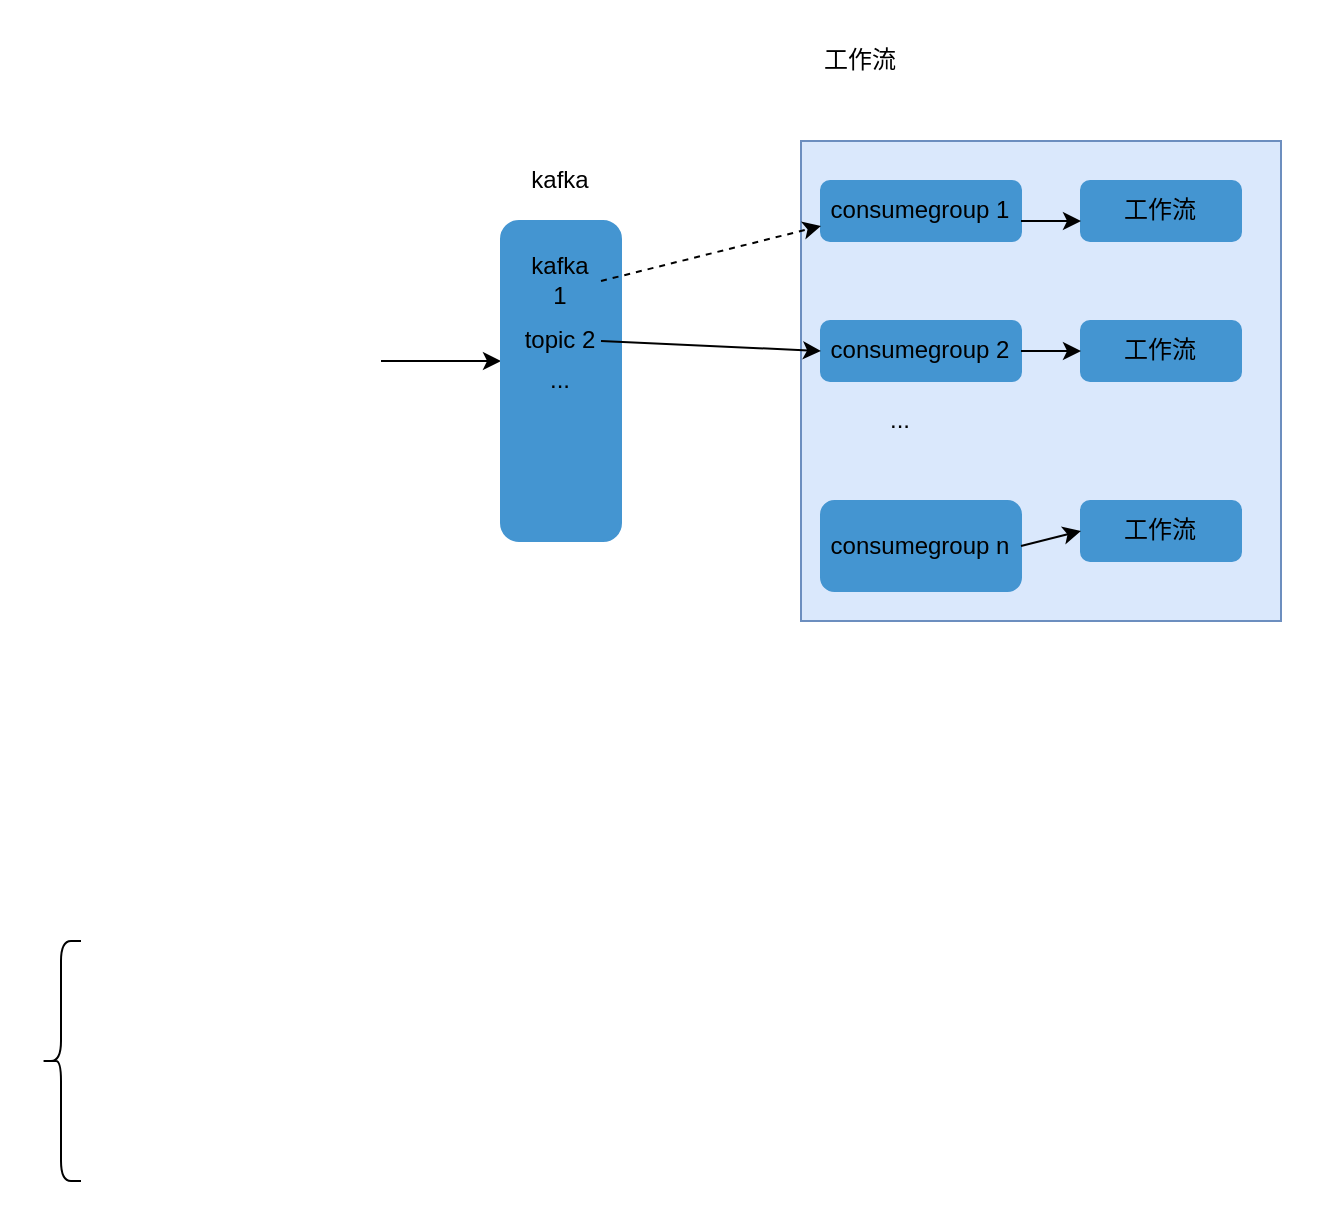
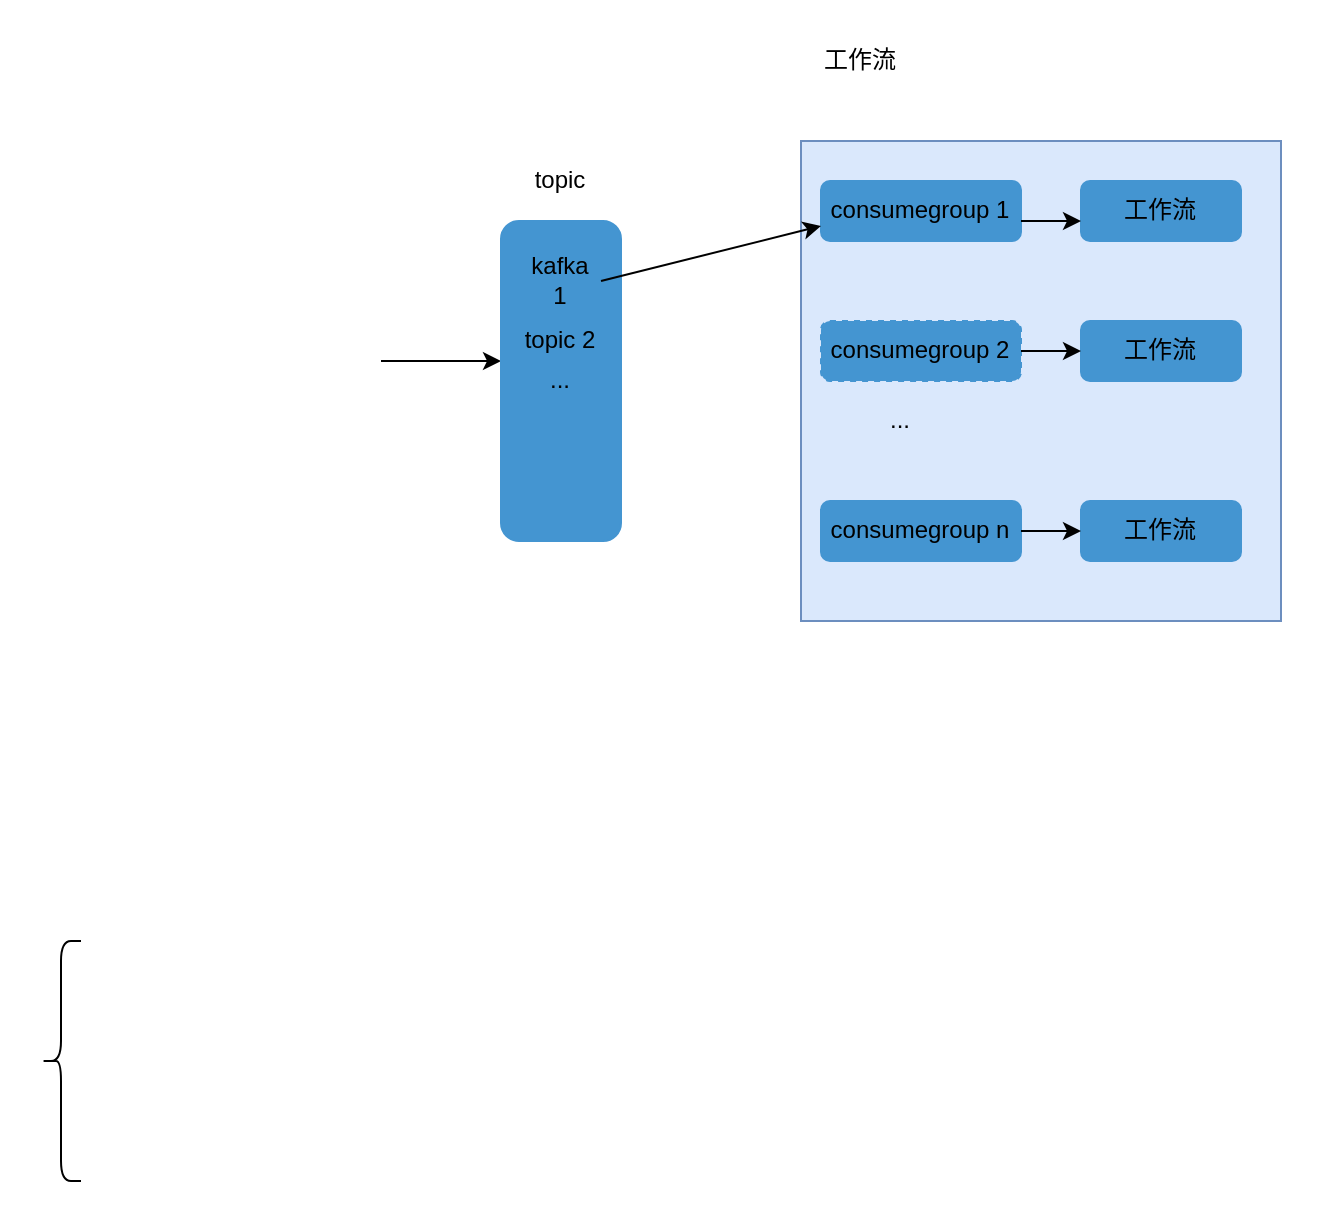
- <mxCell id="10" value="kafka" style="text;html=1;strokeColor=none;fillColor=none;align=center;verticalAlign=middle;whiteSpace=wrap;rounded=0;" vertex="1" parent="8"><mxGeometry x="10" width="40" height="20" as="geometry" /></mxCell>
+ <mxCell id="10" value="topic" style="text;html=1;strokeColor=none;fillColor=none;align=center;verticalAlign=middle;whiteSpace=wrap;rounded=0;" vertex="1" parent="8"><mxGeometry x="10" width="40" height="20" as="geometry" /></mxCell>
- <mxCell id="20" value="" style="endArrow=classic;html=1;entryX=0;entryY=0.75;entryDx=0;entryDy=0;exitX=1;exitY=0.5;exitDx=0;exitDy=0;dashed=1;" edge="1" parent="1" source="11" target="16"><mxGeometry width="50" height="50" relative="1" as="geometry"><mxPoint x="320" y="180" as="sourcePoint" /><mxPoint x="370" y="130" as="targetPoint" /></mxGeometry></mxCell>
+ <mxCell id="20" value="" style="endArrow=classic;html=1;entryX=0;entryY=0.75;entryDx=0;entryDy=0;exitX=1;exitY=0.5;exitDx=0;exitDy=0;" edge="1" parent="1" source="11" target="16"><mxGeometry width="50" height="50" relative="1" as="geometry"><mxPoint x="320" y="180" as="sourcePoint" /><mxPoint x="370" y="130" as="targetPoint" /></mxGeometry></mxCell>
- <mxCell id="21" value="" style="endArrow=classic;html=1;exitX=1;exitY=0.5;exitDx=0;exitDy=0;entryX=0;entryY=0.5;entryDx=0;entryDy=0;" edge="1" parent="1" source="12" target="17"><mxGeometry width="50" height="50" relative="1" as="geometry"><mxPoint x="330" y="210" as="sourcePoint" /><mxPoint x="380" y="160" as="targetPoint" /></mxGeometry></mxCell>
- <mxCell id="17" value="consumegroup 2" style="rounded=1;whiteSpace=wrap;html=1;strokeColor=#4495D1;fillColor=#4495D1;" vertex="1" parent="1"><mxGeometry x="410" y="160" width="100" height="30" as="geometry" /></mxCell>
+ <mxCell id="17" value="consumegroup 2" style="rounded=1;whiteSpace=wrap;html=1;strokeColor=#4495D1;fillColor=#4495D1;dashed=1;" vertex="1" parent="1"><mxGeometry x="410" y="160" width="100" height="30" as="geometry" /></mxCell>
- <mxCell id="18" value="consumegroup n" style="rounded=1;whiteSpace=wrap;html=1;strokeColor=#4495D1;fillColor=#4495D1;" vertex="1" parent="1"><mxGeometry x="410" y="250" width="100" height="45" as="geometry" /></mxCell>
+ <mxCell id="18" value="consumegroup n" style="rounded=1;whiteSpace=wrap;html=1;strokeColor=#4495D1;fillColor=#4495D1;" vertex="1" parent="1"><mxGeometry x="410" y="250" width="100" height="30" as="geometry" /></mxCell>
